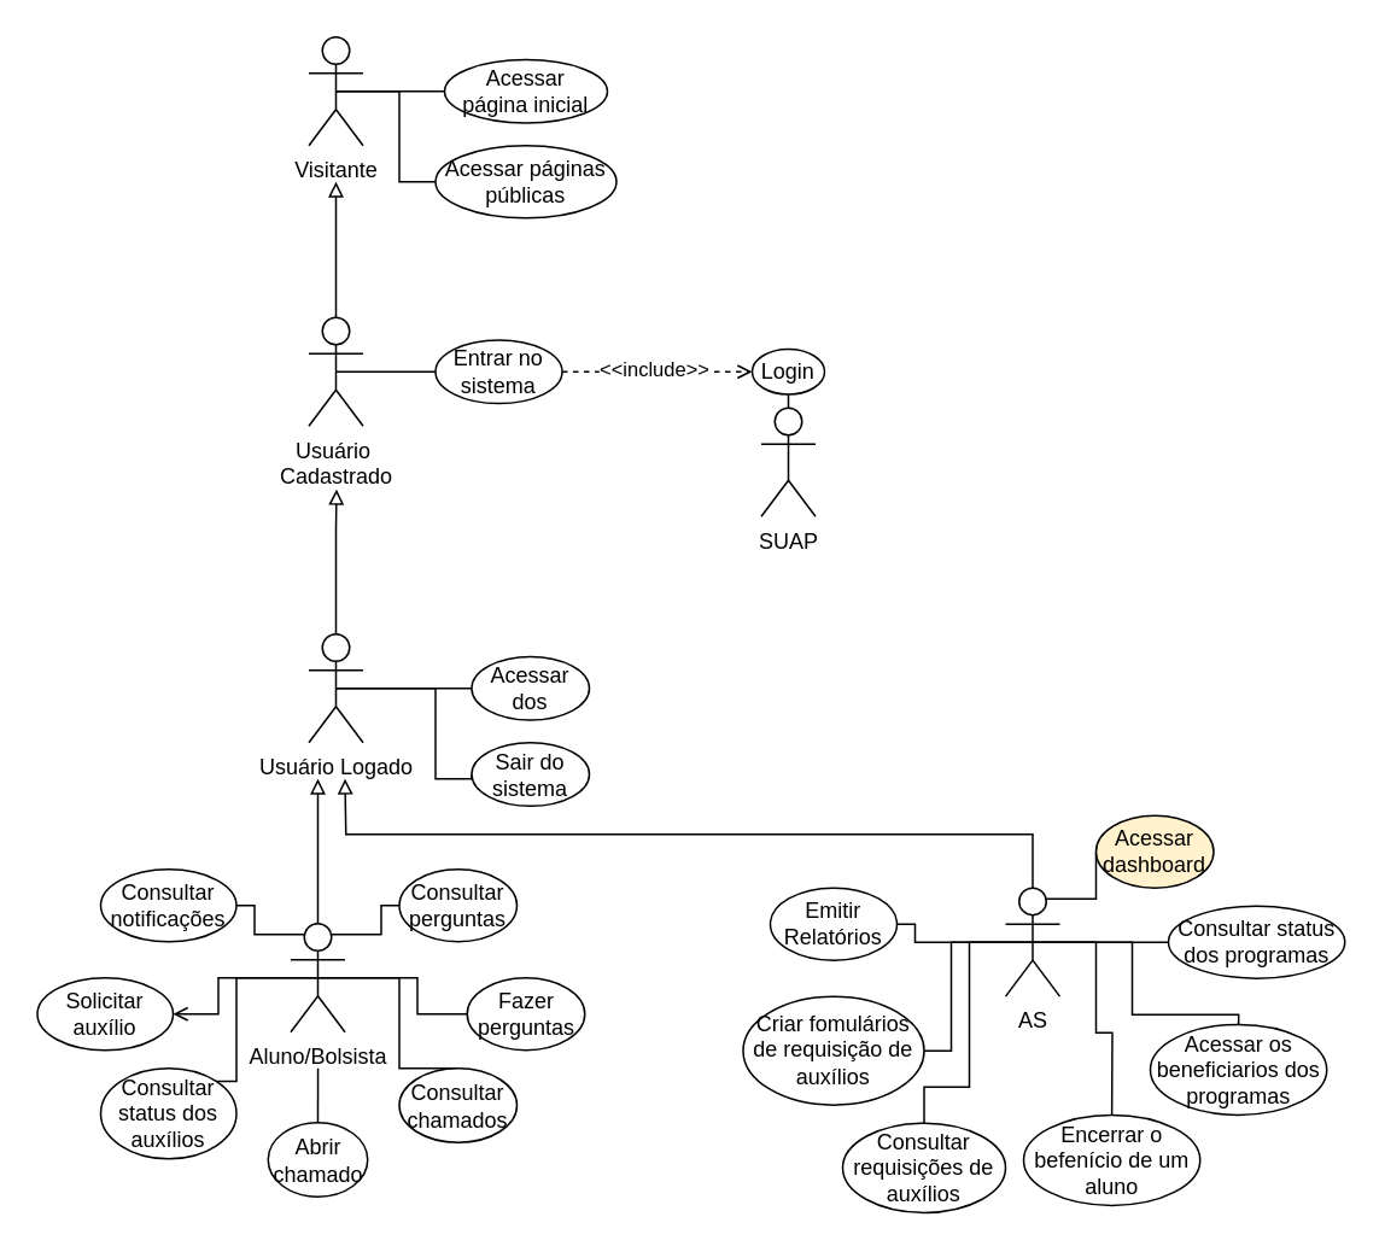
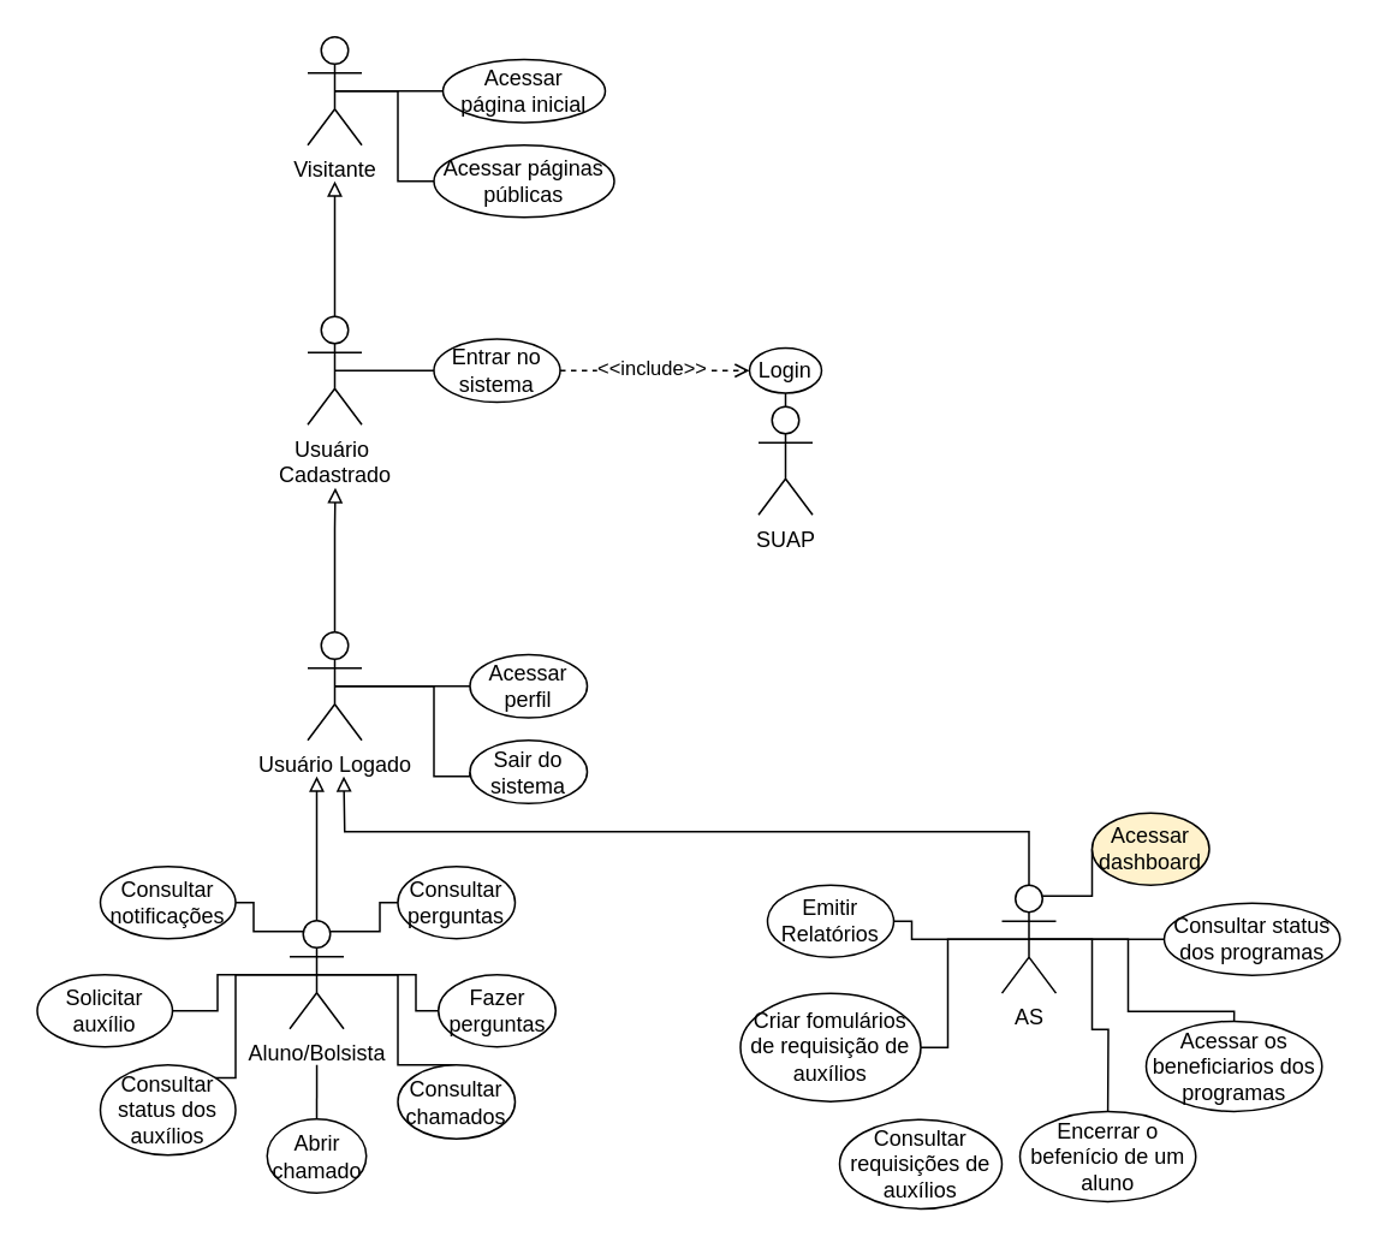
- <mxCell id="32" value="Acessar&lt;div&gt;dos&lt;/div&gt;" style="ellipse;whiteSpace=wrap;html=1;" parent="1" vertex="1"><mxGeometry x="260" y="362.5" width="65" height="35" as="geometry" /></mxCell>
+ <mxCell id="32" value="Acessar&lt;div&gt;perfil&lt;/div&gt;" style="ellipse;whiteSpace=wrap;html=1;" parent="1" vertex="1"><mxGeometry x="260" y="362.5" width="65" height="35" as="geometry" /></mxCell>
- <mxCell id="19" style="edgeStyle=orthogonalEdgeStyle;rounded=0;orthogonalLoop=1;jettySize=auto;html=1;exitX=0.5;exitY=0.5;exitDx=0;exitDy=0;exitPerimeter=0;endArrow=open;startFill=0;" parent="1" source="22" target="39" edge="1"><mxGeometry relative="1" as="geometry"><Array as="points"><mxPoint x="120" y="540" /><mxPoint x="120" y="560" /></Array></mxGeometry></mxCell>
+ <mxCell id="19" style="edgeStyle=orthogonalEdgeStyle;rounded=0;orthogonalLoop=1;jettySize=auto;html=1;exitX=0.5;exitY=0.5;exitDx=0;exitDy=0;exitPerimeter=0;endArrow=none;startFill=0;" parent="1" source="22" target="39" edge="1"><mxGeometry relative="1" as="geometry"><Array as="points"><mxPoint x="120" y="540" /><mxPoint x="120" y="560" /></Array></mxGeometry></mxCell>
- <mxCell id="43" value="Fazer perguntas" style="ellipse;whiteSpace=wrap;html=1;" parent="1" vertex="1"><mxGeometry x="257.5" y="540" width="65" height="40" as="geometry" /></mxCell>
+ <mxCell id="43" value="Fazer perguntas" style="ellipse;whiteSpace=wrap;html=1;" parent="1" vertex="1"><mxGeometry x="242.5" y="540" width="65" height="40" as="geometry" /></mxCell>
- <mxCell id="12" style="edgeStyle=orthogonalEdgeStyle;rounded=0;orthogonalLoop=1;jettySize=auto;html=1;exitX=0.5;exitY=0.5;exitDx=0;exitDy=0;exitPerimeter=0;entryX=0.5;entryY=0;entryDx=0;entryDy=0;endArrow=none;startFill=0;" edge="1" parent="1" source="13" target="51"><mxGeometry relative="1" as="geometry"><Array as="points"><mxPoint x="535" y="520.25" /><mxPoint x="535" y="600.25" /><mxPoint x="510" y="600.25" /></Array></mxGeometry></mxCell>
